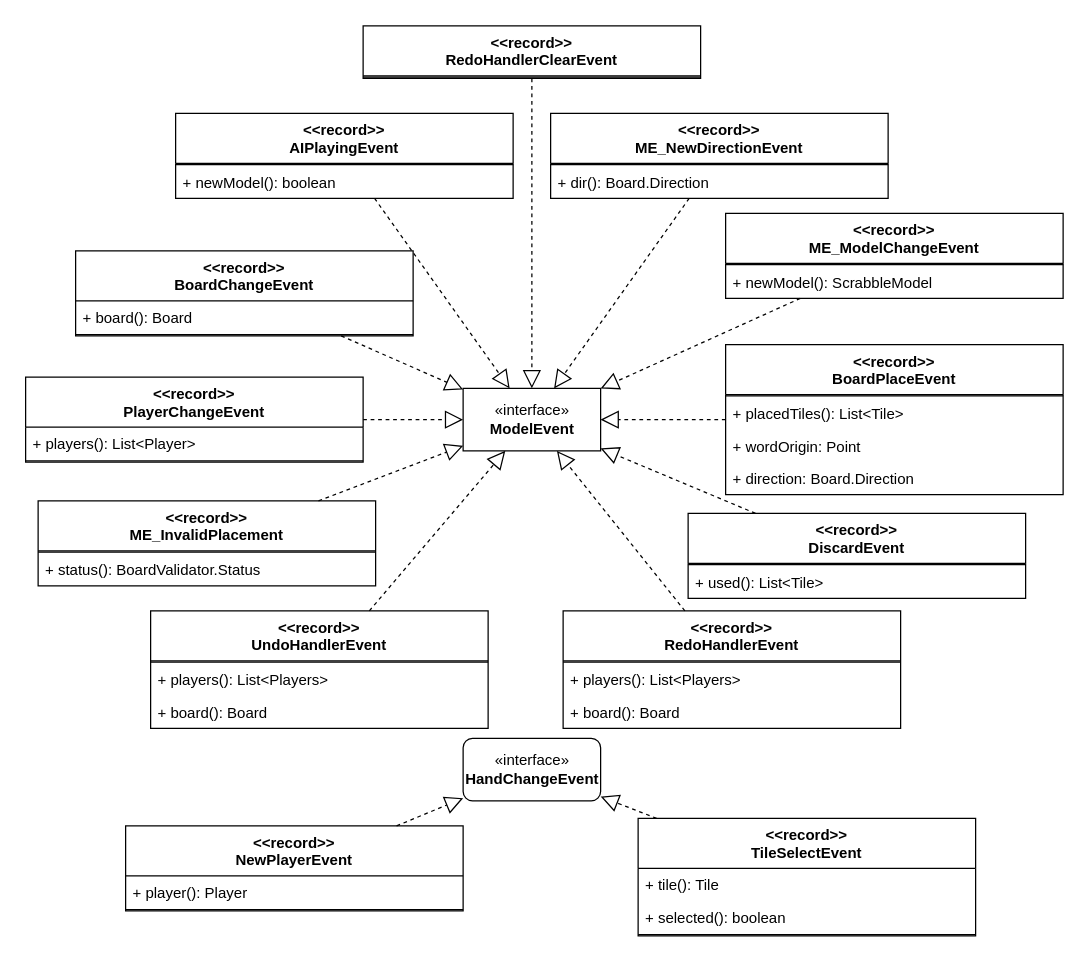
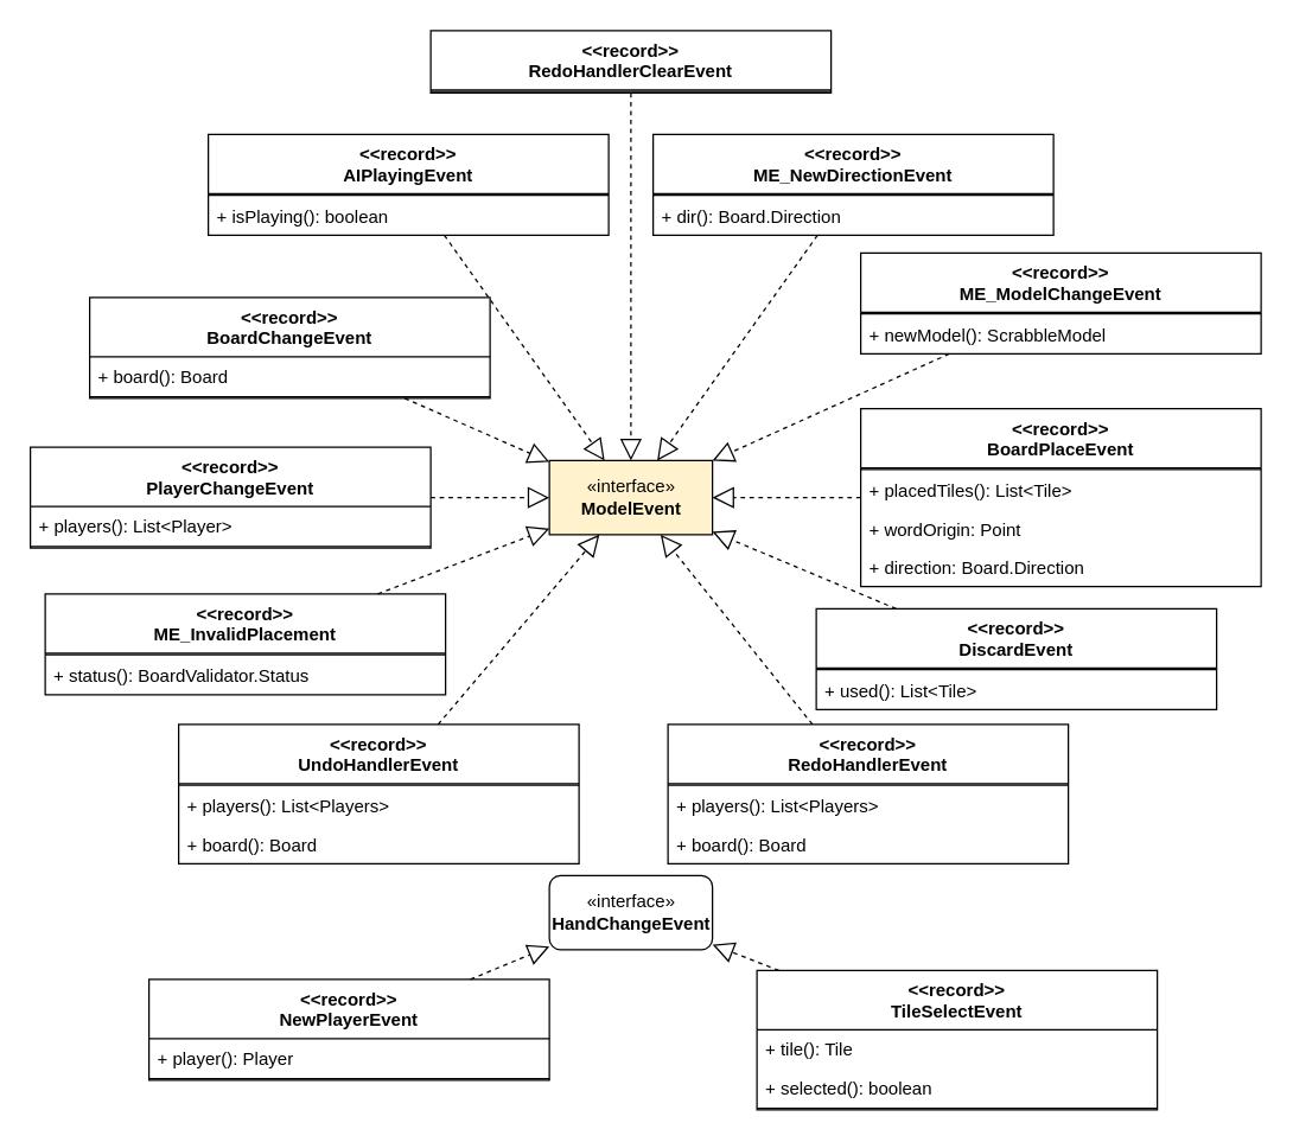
- <mxCell id="33" value="+ newModel(): boolean" style="text;strokeColor=none;fillColor=none;align=left;verticalAlign=top;spacingLeft=4;spacingRight=4;overflow=hidden;rotatable=0;points=[[0,0.5],[1,0.5]];portConstraint=eastwest;" parent="31" vertex="1"><mxGeometry y="42" width="270" height="26" as="geometry" /></mxCell>
+ <mxCell id="33" value="+ isPlaying(): boolean" style="text;strokeColor=none;fillColor=none;align=left;verticalAlign=top;spacingLeft=4;spacingRight=4;overflow=hidden;rotatable=0;points=[[0,0.5],[1,0.5]];portConstraint=eastwest;" parent="31" vertex="1"><mxGeometry y="42" width="270" height="26" as="geometry" /></mxCell>
- <mxCell id="10" value="«interface»&lt;br&gt;&lt;b&gt;ModelEvent&lt;/b&gt;" style="html=1;" parent="1" vertex="1"><mxGeometry x="370" y="310" width="110" height="50" as="geometry" /></mxCell>
+ <mxCell id="10" value="«interface»&lt;br&gt;&lt;b&gt;ModelEvent&lt;/b&gt;" style="html=1;fillColor=#fff2cc;" parent="1" vertex="1"><mxGeometry x="370" y="310" width="110" height="50" as="geometry" /></mxCell>
